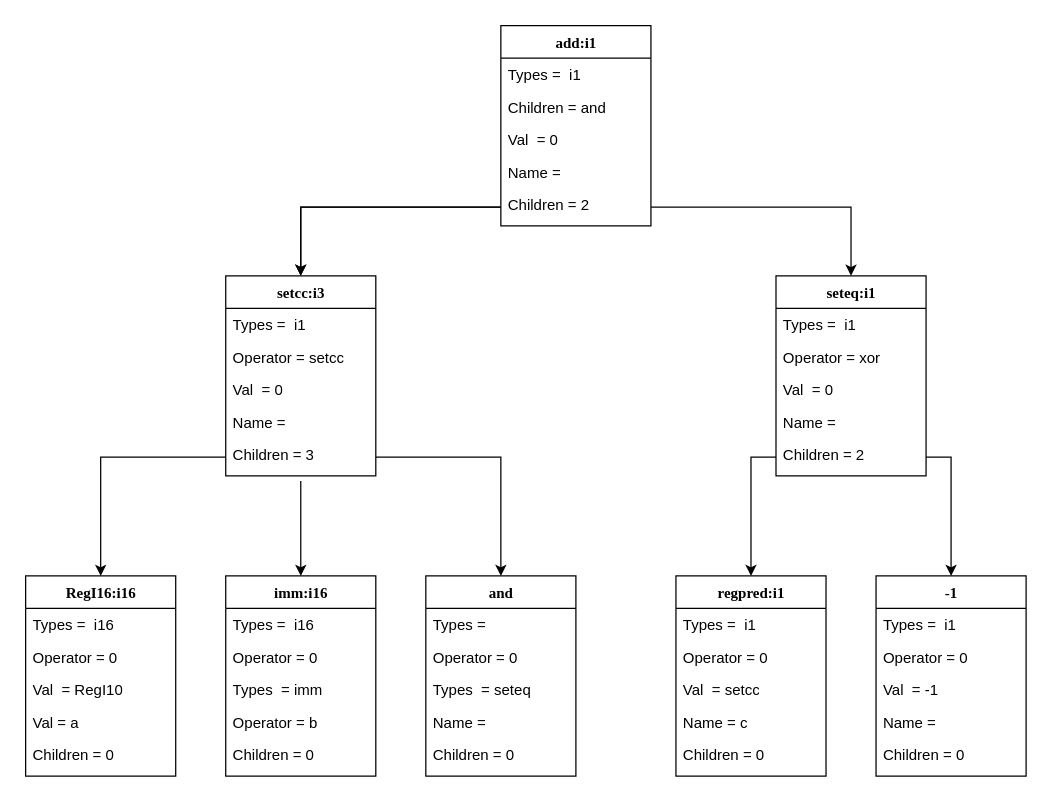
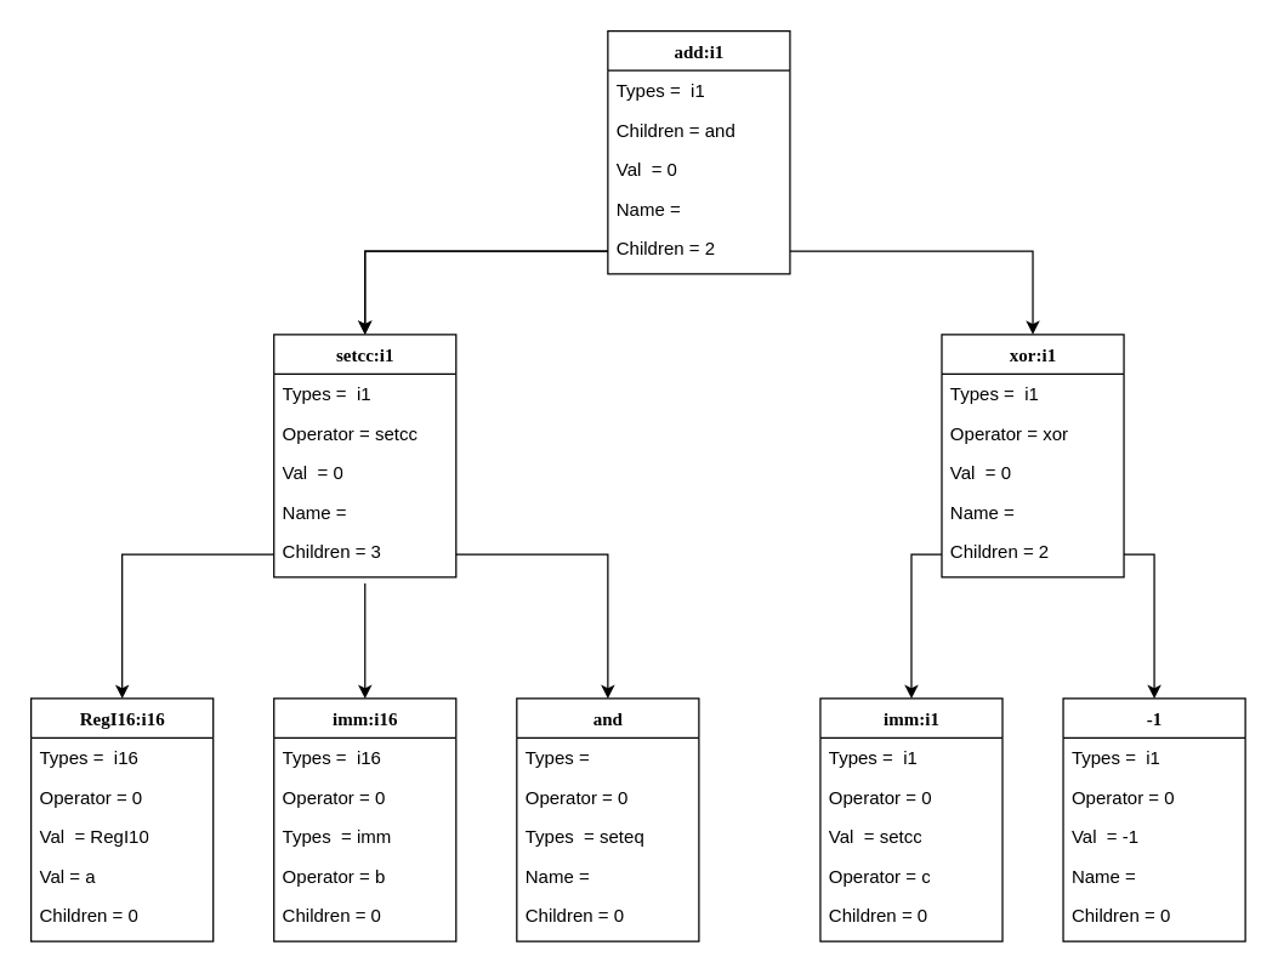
- <mxCell id="10" value="setcc:i3" style="swimlane;html=1;fontStyle=1;align=center;verticalAlign=top;childLayout=stackLayout;horizontal=1;startSize=26;horizontalStack=0;resizeParent=1;resizeLast=0;collapsible=1;marginBottom=0;swimlaneFillColor=#ffffff;rounded=0;shadow=0;comic=0;labelBackgroundColor=none;strokeWidth=1;fillColor=none;fontFamily=Verdana;fontSize=12" vertex="1" parent="1"><mxGeometry x="180" y="220" width="120" height="160" as="geometry" /></mxCell>
+ <mxCell id="10" value="setcc:i1" style="swimlane;html=1;fontStyle=1;align=center;verticalAlign=top;childLayout=stackLayout;horizontal=1;startSize=26;horizontalStack=0;resizeParent=1;resizeLast=0;collapsible=1;marginBottom=0;swimlaneFillColor=#ffffff;rounded=0;shadow=0;comic=0;labelBackgroundColor=none;strokeWidth=1;fillColor=none;fontFamily=Verdana;fontSize=12" vertex="1" parent="1"><mxGeometry x="180" y="220" width="120" height="160" as="geometry" /></mxCell>
- <mxCell id="18" value="seteq:i1" style="swimlane;html=1;fontStyle=1;align=center;verticalAlign=top;childLayout=stackLayout;horizontal=1;startSize=26;horizontalStack=0;resizeParent=1;resizeLast=0;collapsible=1;marginBottom=0;swimlaneFillColor=#ffffff;rounded=0;shadow=0;comic=0;labelBackgroundColor=none;strokeWidth=1;fillColor=none;fontFamily=Verdana;fontSize=12" vertex="1" parent="1"><mxGeometry x="620" y="220" width="120" height="160" as="geometry" /></mxCell>
+ <mxCell id="18" value="xor:i1" style="swimlane;html=1;fontStyle=1;align=center;verticalAlign=top;childLayout=stackLayout;horizontal=1;startSize=26;horizontalStack=0;resizeParent=1;resizeLast=0;collapsible=1;marginBottom=0;swimlaneFillColor=#ffffff;rounded=0;shadow=0;comic=0;labelBackgroundColor=none;strokeWidth=1;fillColor=none;fontFamily=Verdana;fontSize=12" vertex="1" parent="1"><mxGeometry x="620" y="220" width="120" height="160" as="geometry" /></mxCell>
- <mxCell id="42" value="regpred:i1" style="swimlane;html=1;fontStyle=1;align=center;verticalAlign=top;childLayout=stackLayout;horizontal=1;startSize=26;horizontalStack=0;resizeParent=1;resizeLast=0;collapsible=1;marginBottom=0;swimlaneFillColor=#ffffff;rounded=0;shadow=0;comic=0;labelBackgroundColor=none;strokeWidth=1;fillColor=none;fontFamily=Verdana;fontSize=12" vertex="1" parent="1"><mxGeometry x="540" y="460" width="120" height="160" as="geometry" /></mxCell>
+ <mxCell id="42" value="imm:i1" style="swimlane;html=1;fontStyle=1;align=center;verticalAlign=top;childLayout=stackLayout;horizontal=1;startSize=26;horizontalStack=0;resizeParent=1;resizeLast=0;collapsible=1;marginBottom=0;swimlaneFillColor=#ffffff;rounded=0;shadow=0;comic=0;labelBackgroundColor=none;strokeWidth=1;fillColor=none;fontFamily=Verdana;fontSize=12" vertex="1" parent="1"><mxGeometry x="540" y="460" width="120" height="160" as="geometry" /></mxCell>
- <mxCell id="46" value="Name = c" style="text;html=1;strokeColor=none;fillColor=none;align=left;verticalAlign=top;spacingLeft=4;spacingRight=4;whiteSpace=wrap;overflow=hidden;rotatable=0;points=[[0,0.5],[1,0.5]];portConstraint=eastwest;" vertex="1" parent="42"><mxGeometry y="104" width="120" height="26" as="geometry" /></mxCell>
+ <mxCell id="46" value="Operator = c" style="text;html=1;strokeColor=none;fillColor=none;align=left;verticalAlign=top;spacingLeft=4;spacingRight=4;whiteSpace=wrap;overflow=hidden;rotatable=0;points=[[0,0.5],[1,0.5]];portConstraint=eastwest;" vertex="1" parent="42"><mxGeometry y="104" width="120" height="26" as="geometry" /></mxCell>
